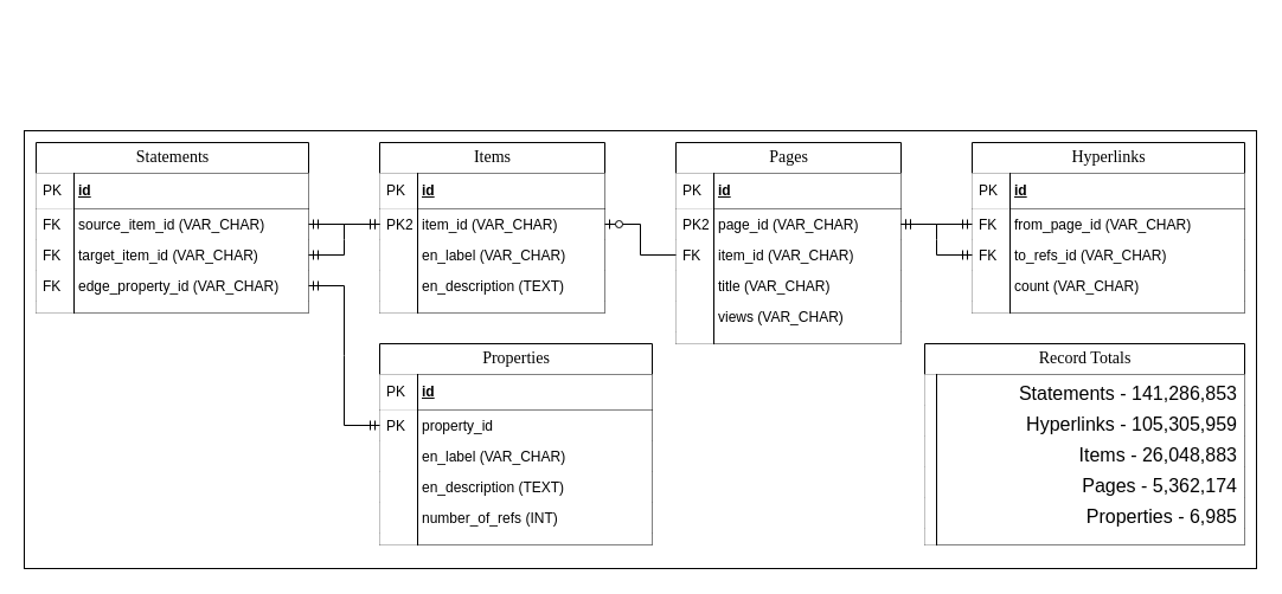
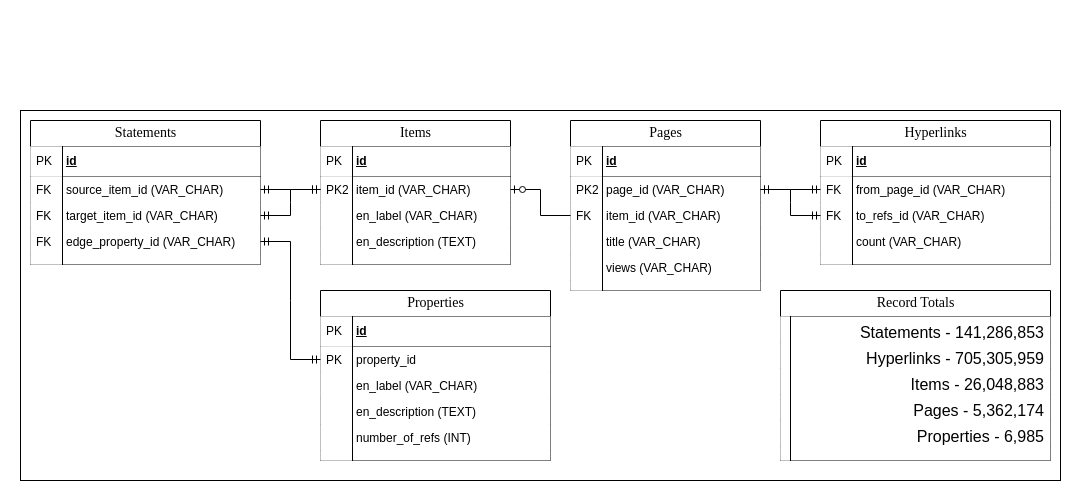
- <mxCell id="71" value="Hyperlinks - 105,305,959" style="shape=partialRectangle;top=0;left=0;right=0;bottom=0;html=1;align=right;verticalAlign=top;spacingLeft=34;spacingRight=4;whiteSpace=wrap;overflow=hidden;rotatable=0;points=[[0,0.5],[1,0.5]];portConstraint=eastwest;dropTarget=0;fontSize=16;" parent="68" vertex="1"><mxGeometry y="52" width="270" height="26" as="geometry" /></mxCell>
+ <mxCell id="71" value="Hyperlinks - 705,305,959" style="shape=partialRectangle;top=0;left=0;right=0;bottom=0;html=1;align=right;verticalAlign=top;spacingLeft=34;spacingRight=4;whiteSpace=wrap;overflow=hidden;rotatable=0;points=[[0,0.5],[1,0.5]];portConstraint=eastwest;dropTarget=0;fontSize=16;" parent="68" vertex="1"><mxGeometry y="52" width="270" height="26" as="geometry" /></mxCell>
